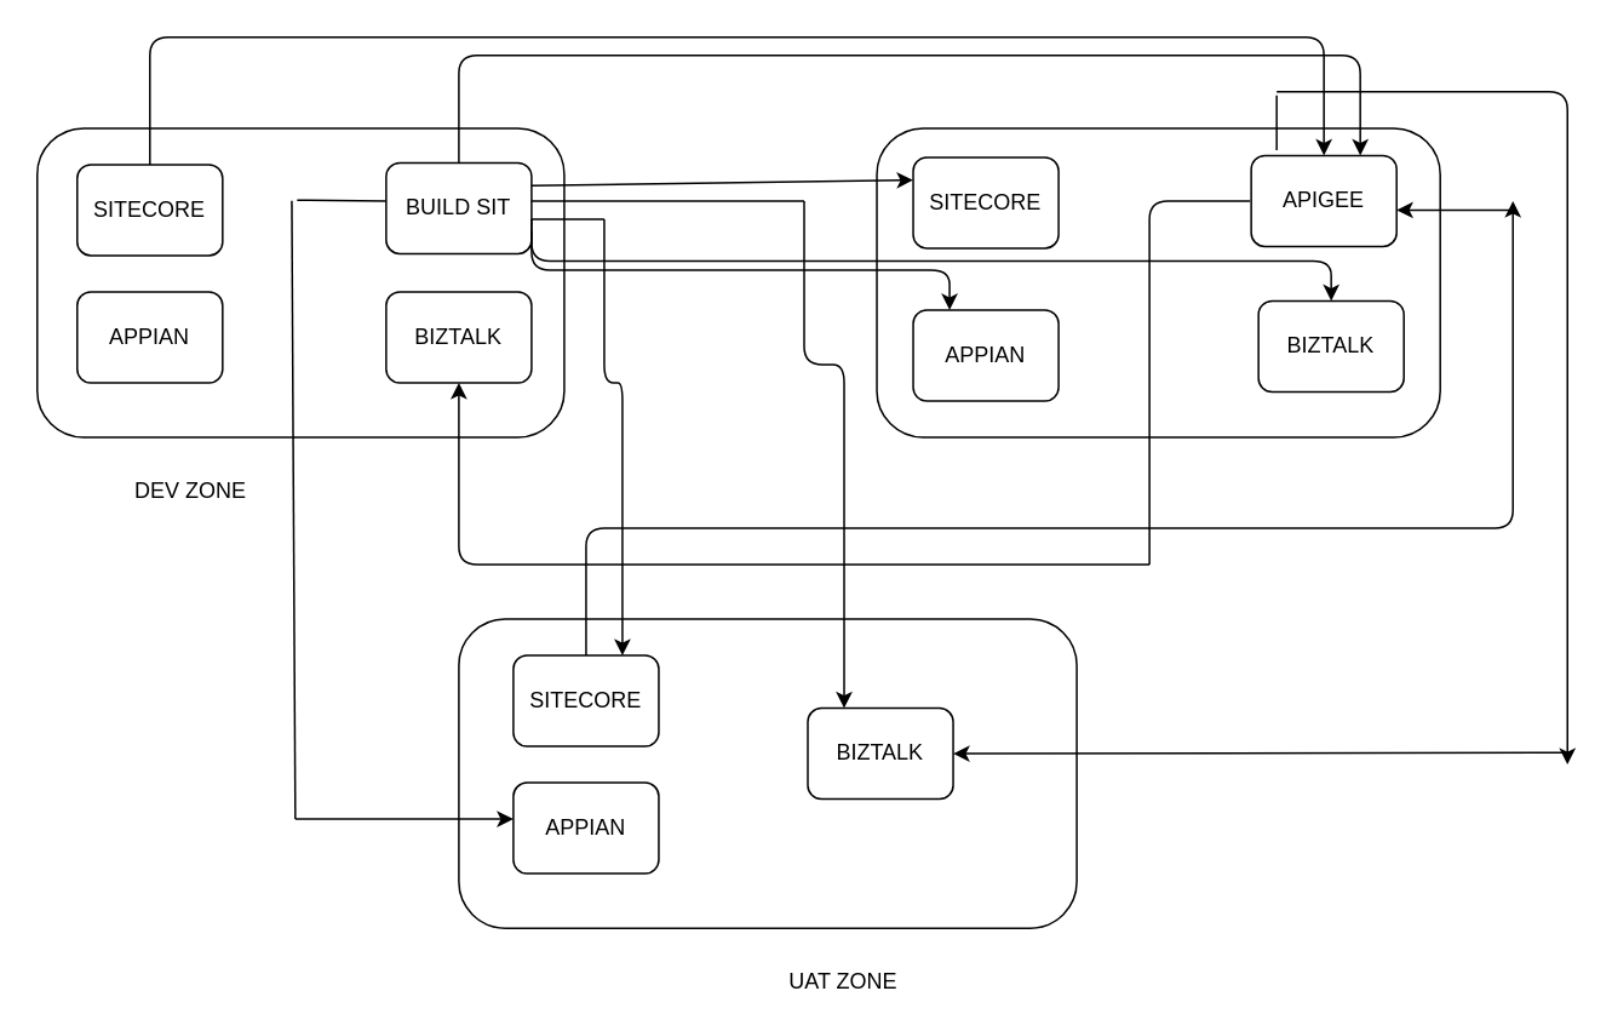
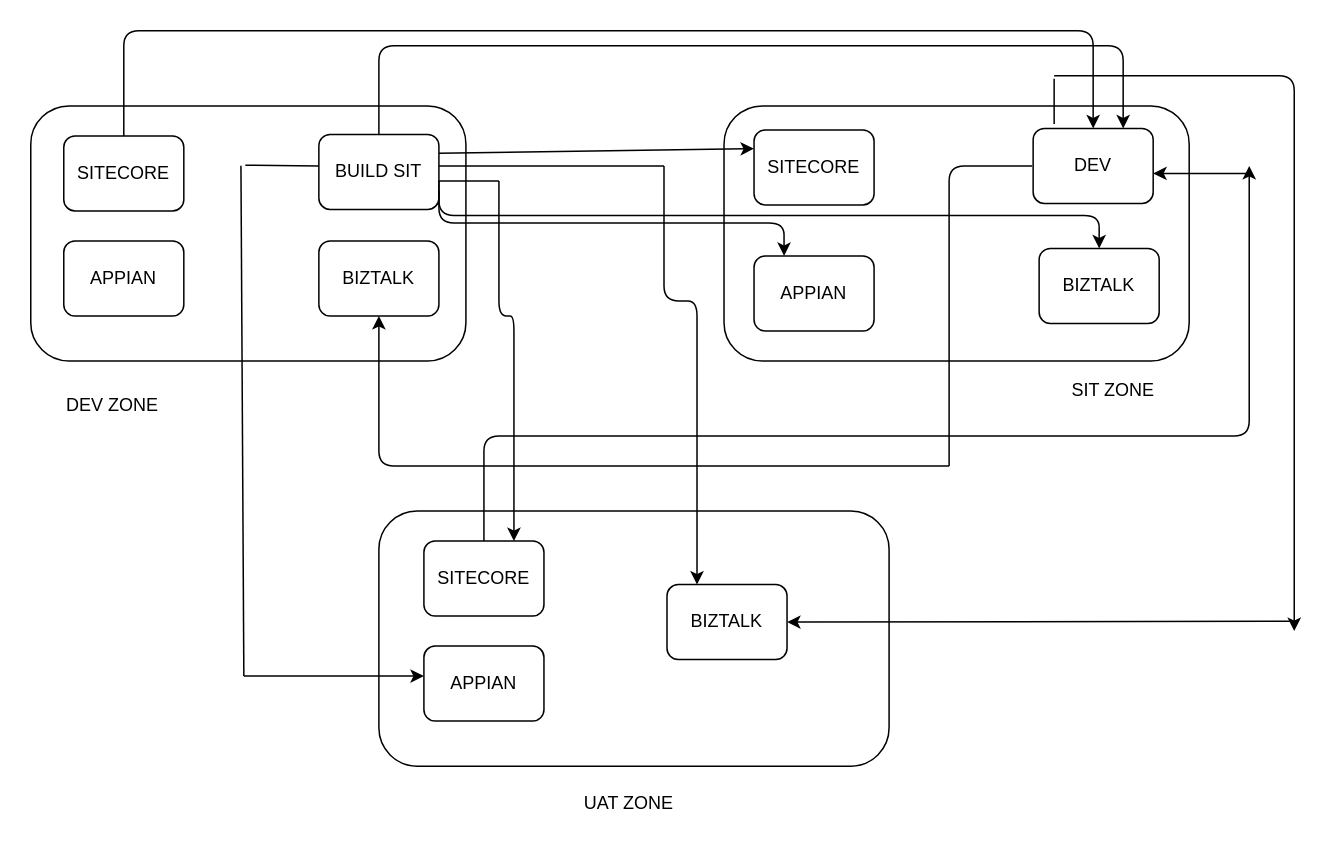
- <mxCell id="11" value="APIGEE" style="rounded=1;whiteSpace=wrap;html=1;" parent="1" vertex="1"><mxGeometry x="688" y="85" width="80" height="50" as="geometry" /></mxCell>
+ <mxCell id="11" value="DEV" style="rounded=1;whiteSpace=wrap;html=1;" parent="1" vertex="1"><mxGeometry x="688" y="85" width="80" height="50" as="geometry" /></mxCell>
+ <mxCell id="17" value="SIT ZONE" style="text;html=1;resizable=0;points=[];autosize=1;align=left;verticalAlign=top;spacingTop=-4;" parent="1" vertex="1"><mxGeometry x="712" y="250" width="70" height="20" as="geometry" /></mxCell>
- <mxCell id="16" value="DEV ZONE" style="text;html=1;resizable=0;points=[];autosize=1;align=left;verticalAlign=top;spacingTop=-4;" parent="1" vertex="1"><mxGeometry x="72" y="260" width="80" height="20" as="geometry" /></mxCell>
+ <mxCell id="16" value="DEV ZONE" style="text;html=1;resizable=0;points=[];autosize=1;align=left;verticalAlign=top;spacingTop=-4;" parent="1" vertex="1"><mxGeometry x="42" y="260" width="80" height="20" as="geometry" /></mxCell>
- <mxCell id="18" value="UAT ZONE" style="text;html=1;resizable=0;points=[];autosize=1;align=left;verticalAlign=top;spacingTop=-4;" parent="1" vertex="1"><mxGeometry x="432" y="530" width="80" height="20" as="geometry" /></mxCell>
+ <mxCell id="18" value="UAT ZONE" style="text;html=1;resizable=0;points=[];autosize=1;align=left;verticalAlign=top;spacingTop=-4;" parent="1" vertex="1"><mxGeometry x="387" y="525" width="80" height="20" as="geometry" /></mxCell>
